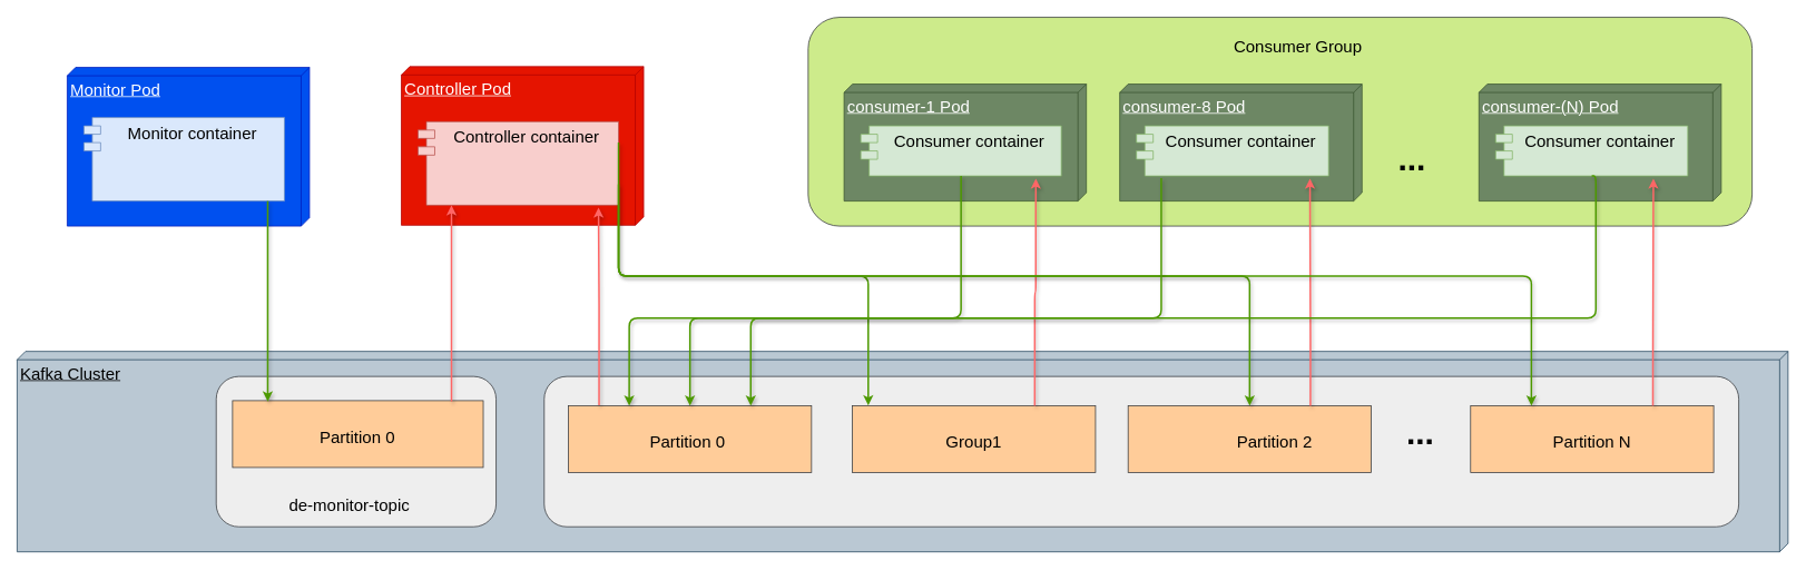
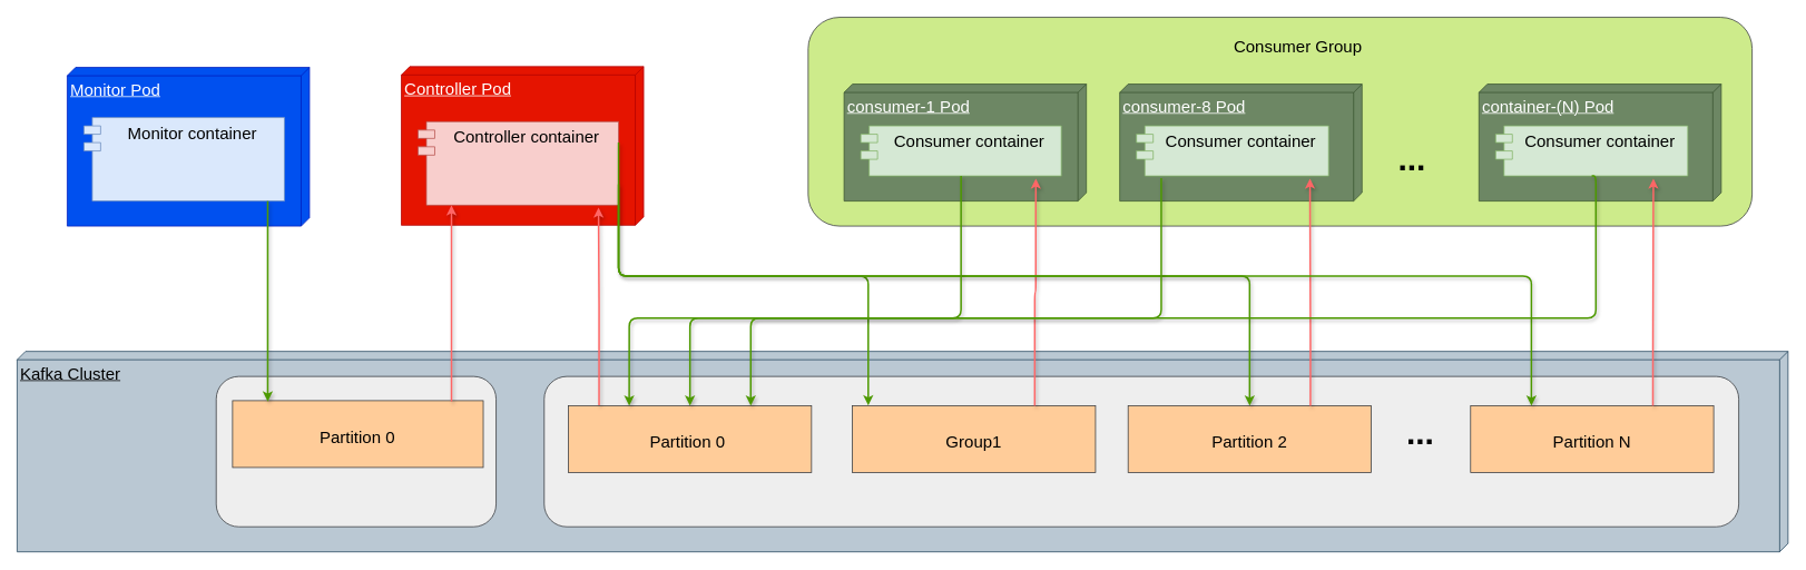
- <mxCell id="9" value="&lt;font style=&quot;font-size: 20px&quot;&gt;consumer-(N) Pod&lt;/font&gt;" style="verticalAlign=top;align=left;spacingTop=8;spacingLeft=2;spacingRight=12;shape=cube;size=10;direction=south;fontStyle=4;html=1;fillColor=#6d8764;fontColor=#ffffff;strokeColor=#3A5431;" vertex="1" parent="3"><mxGeometry x="760" width="290" height="140" as="geometry" /></mxCell>
+ <mxCell id="9" value="&lt;font style=&quot;font-size: 20px&quot;&gt;container-(N) Pod&lt;/font&gt;" style="verticalAlign=top;align=left;spacingTop=8;spacingLeft=2;spacingRight=12;shape=cube;size=10;direction=south;fontStyle=4;html=1;fillColor=#6d8764;fontColor=#ffffff;strokeColor=#3A5431;" vertex="1" parent="3"><mxGeometry x="760" width="290" height="140" as="geometry" /></mxCell>
- <mxCell id="37" value="&lt;font style=&quot;font-size: 20px&quot;&gt;Partition 2&lt;/font&gt;" style="text;html=1;strokeColor=none;fillColor=none;align=center;verticalAlign=middle;whiteSpace=wrap;rounded=0;fontSize=30;" vertex="1" parent="35"><mxGeometry x="123.02" y="25" width="104.95" height="30" as="geometry" /></mxCell>
+ <mxCell id="37" value="&lt;font style=&quot;font-size: 20px&quot;&gt;Partition 2&lt;/font&gt;" style="text;html=1;strokeColor=none;fillColor=none;align=center;verticalAlign=middle;whiteSpace=wrap;rounded=0;fontSize=30;" vertex="1" parent="35"><mxGeometry x="93.02" y="25" width="104.95" height="30" as="geometry" /></mxCell>
- <mxCell id="23" value="&lt;font style=&quot;font-size: 20px&quot;&gt;de-monitor-topic&lt;/font&gt;" style="text;html=1;strokeColor=none;fillColor=none;align=center;verticalAlign=middle;whiteSpace=wrap;rounded=0;fontSize=40;" vertex="1" parent="21"><mxGeometry x="43.62" y="120.038" width="247.76" height="51.923" as="geometry" /></mxCell>
